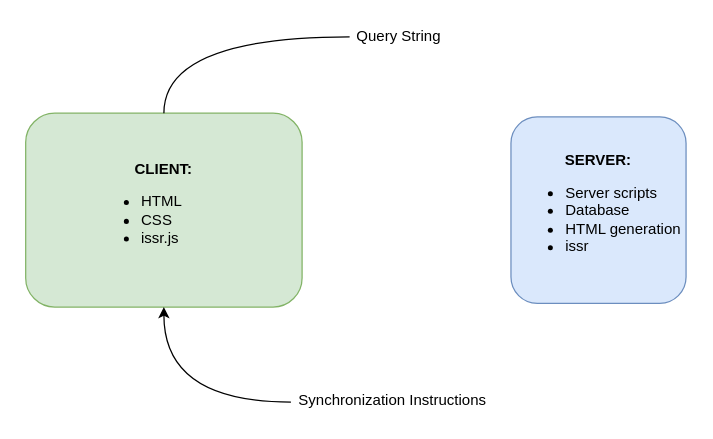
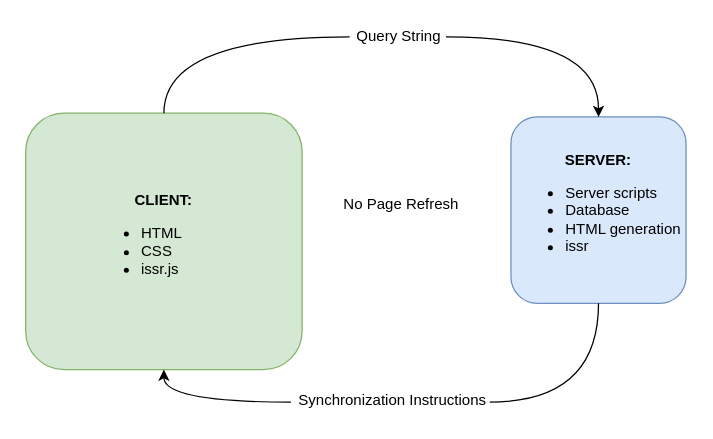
+ <mxCell id="4" style="edgeStyle=orthogonalEdgeStyle;curved=1;rounded=0;orthogonalLoop=1;jettySize=auto;html=1;" edge="1" parent="1" source="6" target="3"><mxGeometry relative="1" as="geometry" /></mxCell>
+ <mxCell id="10" value="No Page Refresh" style="text;html=1;align=center;verticalAlign=middle;resizable=0;points=[];autosize=1;" vertex="1" parent="1"><mxGeometry x="269" y="154" width="101" height="18" as="geometry" /></mxCell>
- <mxCell id="2" value="&lt;b&gt;CLIENT:&lt;/b&gt;&lt;br&gt;&lt;div style=&quot;text-align: left&quot;&gt;&lt;ul&gt;&lt;li&gt;HTML &amp;nbsp; &amp;nbsp; &amp;nbsp; &amp;nbsp; &amp;nbsp; &amp;nbsp;&amp;nbsp;&lt;/li&gt;&lt;li&gt;CSS&lt;/li&gt;&lt;li&gt;issr.js&lt;/li&gt;&lt;/ul&gt;&lt;/div&gt;" style="rounded=1;whiteSpace=wrap;html=1;align=center;fillColor=#d5e8d4;strokeColor=#82b366;" vertex="1" parent="1"><mxGeometry x="20" y="90" width="221" height="155" as="geometry" /></mxCell>
+ <mxCell id="2" value="&lt;b&gt;CLIENT:&lt;/b&gt;&lt;br&gt;&lt;div style=&quot;text-align: left&quot;&gt;&lt;ul&gt;&lt;li&gt;HTML &amp;nbsp; &amp;nbsp; &amp;nbsp; &amp;nbsp; &amp;nbsp; &amp;nbsp;&amp;nbsp;&lt;/li&gt;&lt;li&gt;CSS&lt;/li&gt;&lt;li&gt;issr.js&lt;/li&gt;&lt;/ul&gt;&lt;/div&gt;" style="rounded=1;whiteSpace=wrap;html=1;align=center;fillColor=#d5e8d4;strokeColor=#82b366;" vertex="1" parent="1"><mxGeometry x="20" y="90" width="221" height="205" as="geometry" /></mxCell>
+ <mxCell id="7" style="edgeStyle=orthogonalEdgeStyle;curved=1;rounded=0;orthogonalLoop=1;jettySize=auto;html=1;entryX=0.5;entryY=1;entryDx=0;entryDy=0;endArrow=none;endFill=0;exitX=0.994;exitY=0.556;exitDx=0;exitDy=0;exitPerimeter=0;" edge="1" parent="1" source="9" target="3"><mxGeometry relative="1" as="geometry" /></mxCell>
